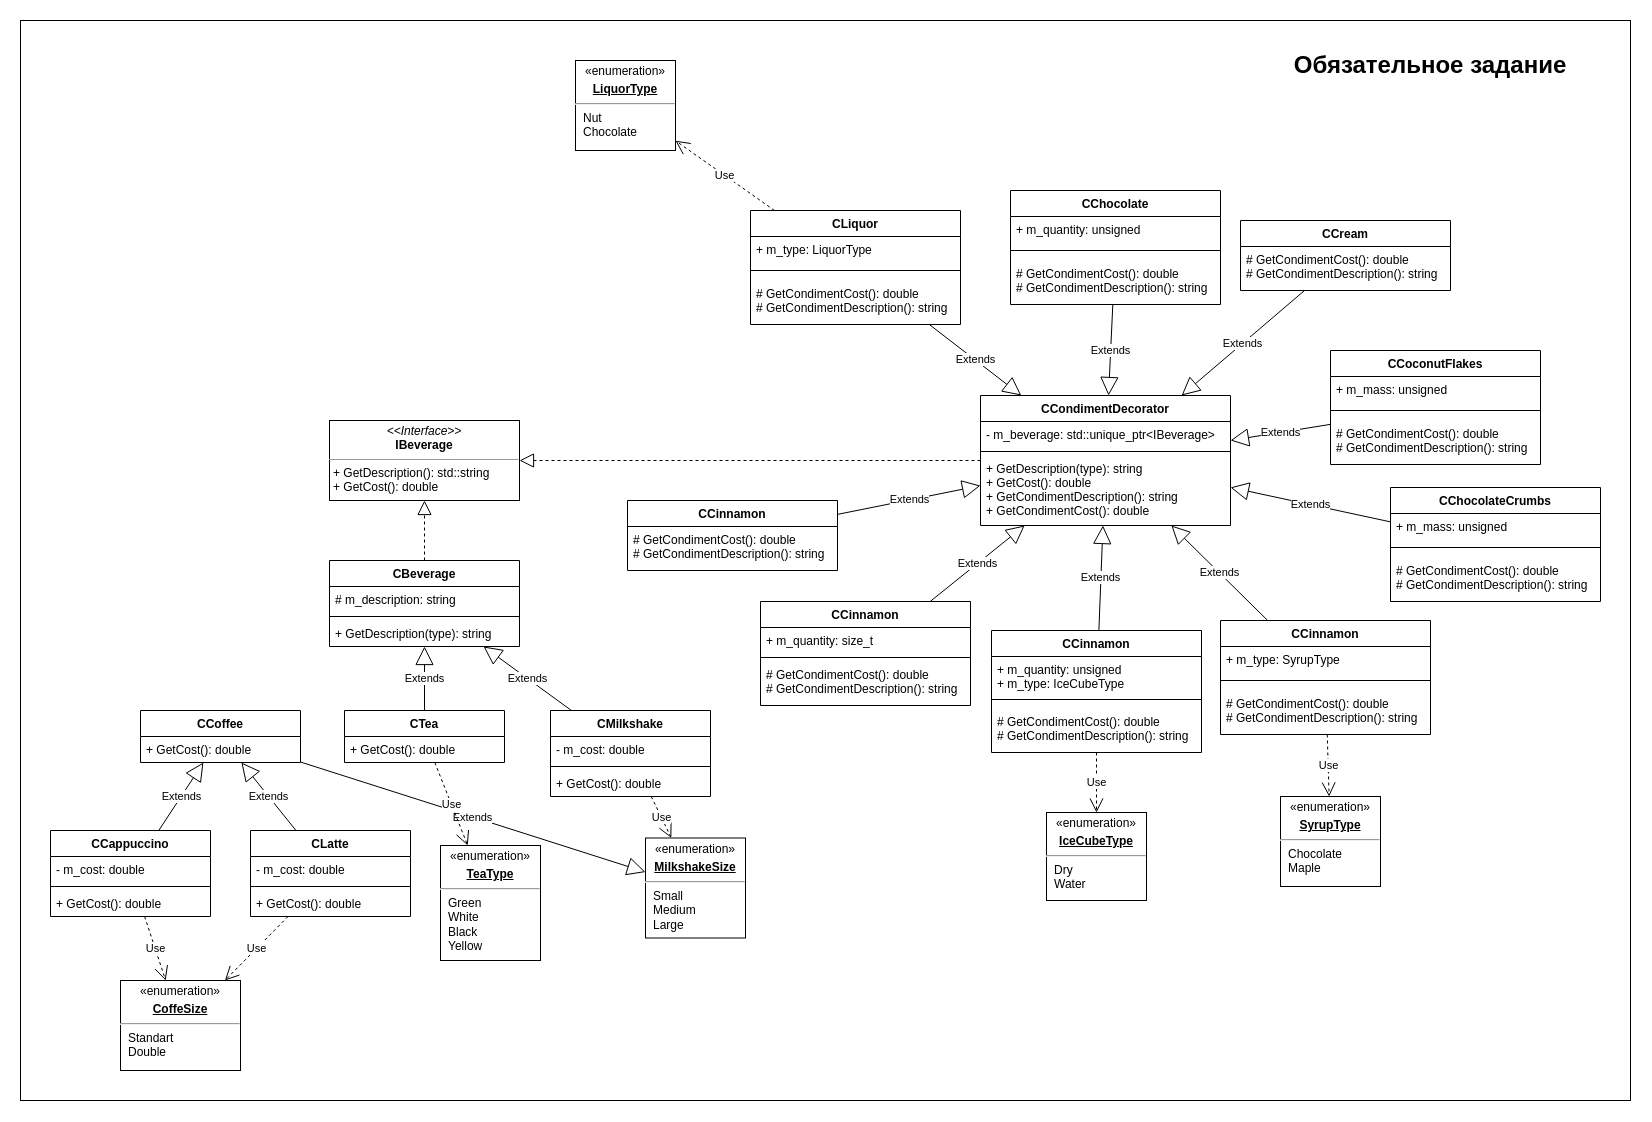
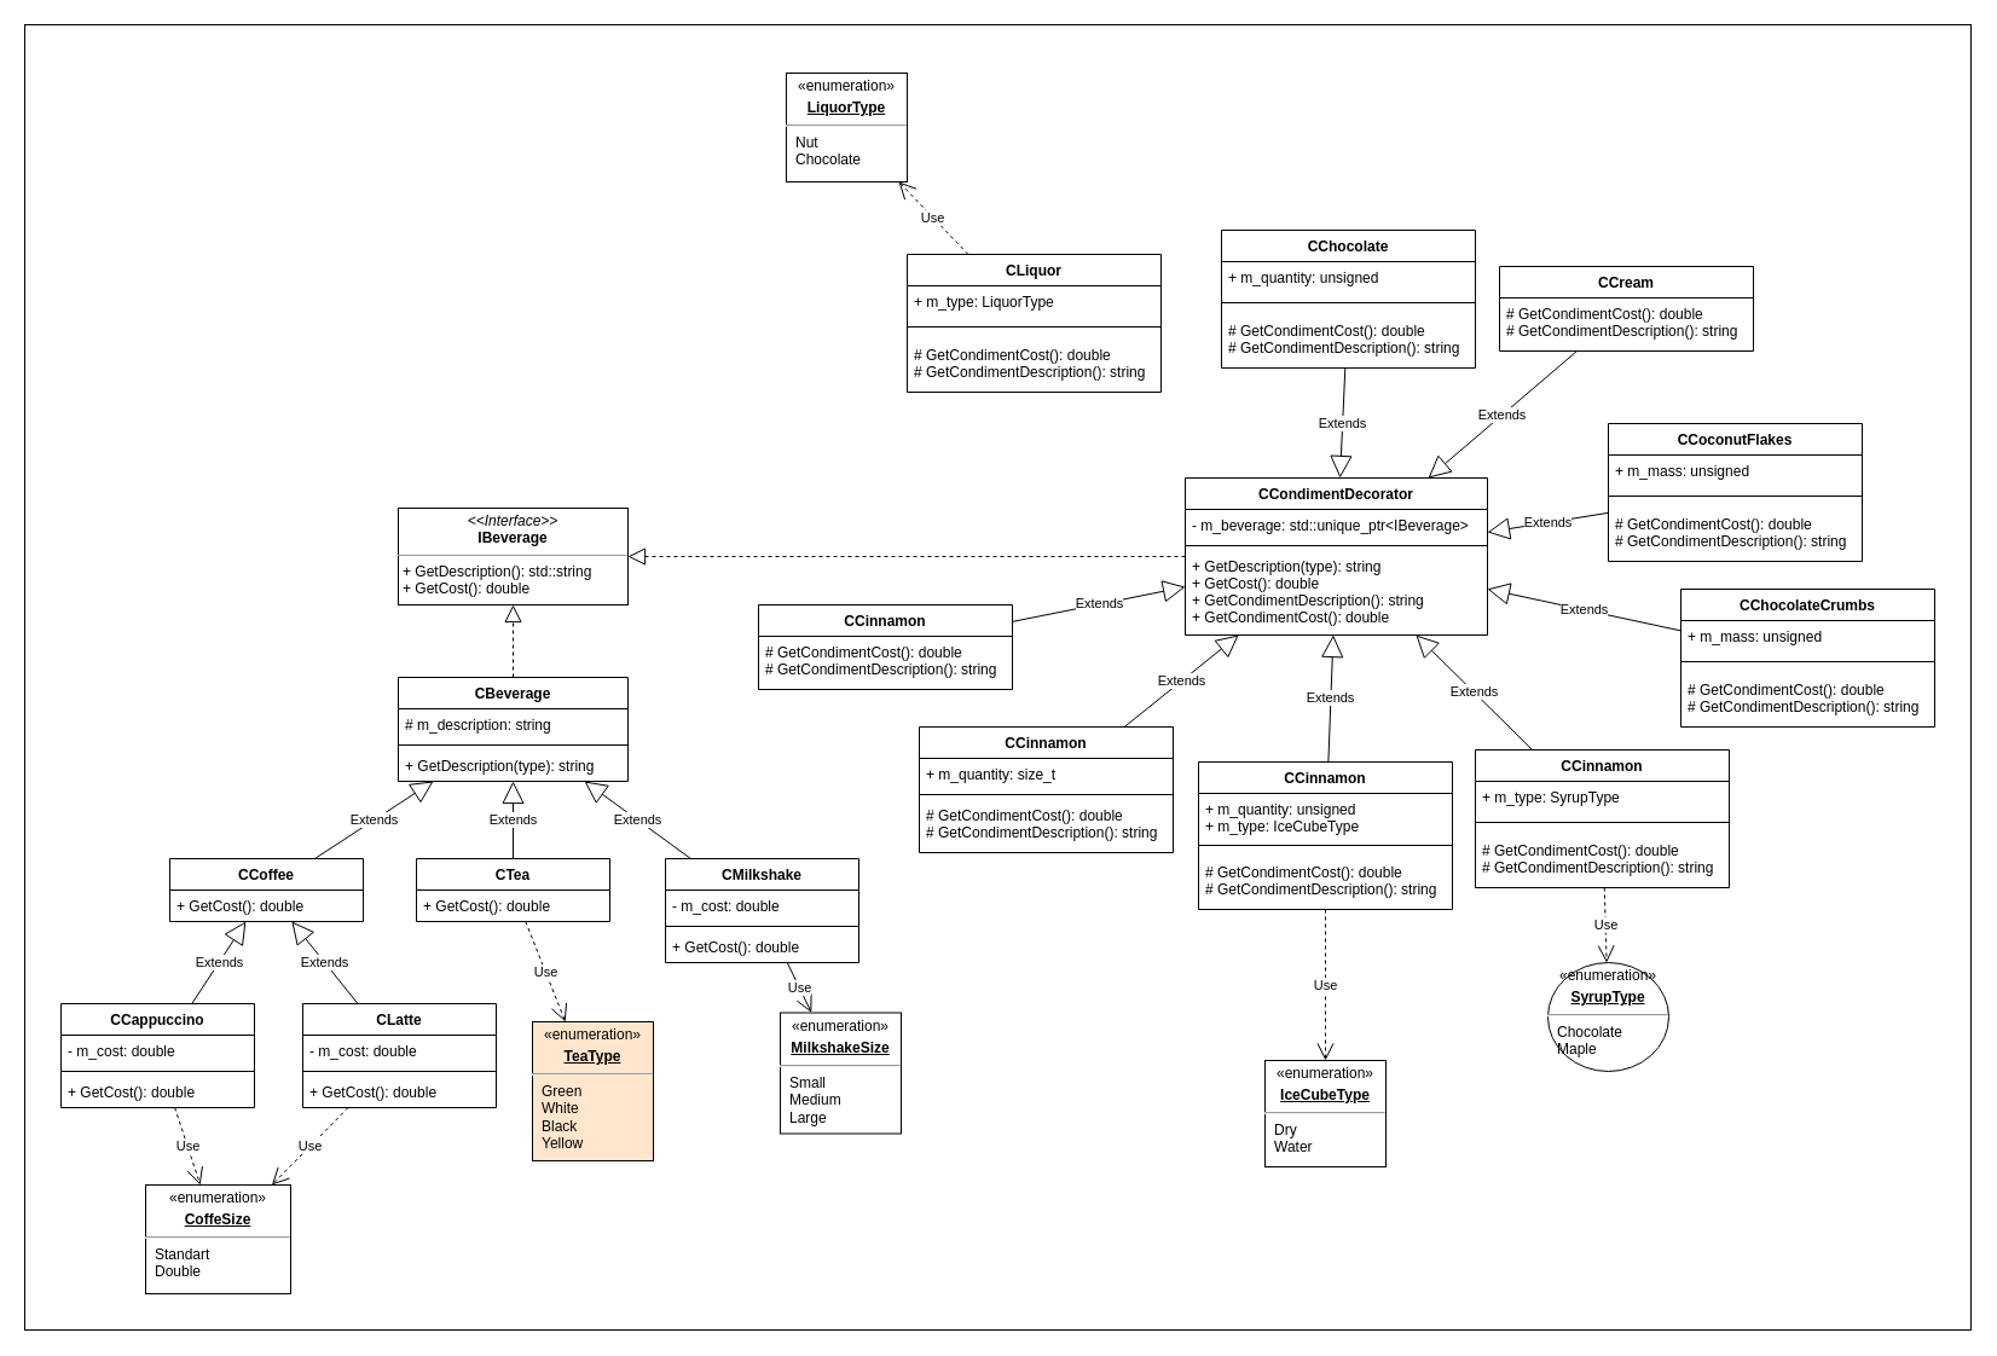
- <mxCell id="86" value="&lt;b&gt;&lt;font style=&quot;font-size: 24px;&quot;&gt;Обязательное задание&lt;/font&gt;&lt;/b&gt;" style="text;html=1;strokeColor=none;fillColor=none;align=center;verticalAlign=middle;whiteSpace=wrap;rounded=0;fontFamily=Helvetica;fontSize=12;fontColor=default;startSize=26;" parent="1" vertex="1"><mxGeometry x="1230" y="20" width="400" height="90" as="geometry" /></mxCell>
- <mxCell id="85" value="&lt;p style=&quot;margin: 4px 0px 0px; text-align: center;&quot;&gt;«enumeration»&lt;b&gt;&lt;u&gt;&lt;br&gt;&lt;/u&gt;&lt;/b&gt;&lt;/p&gt;&lt;p style=&quot;margin: 4px 0px 0px; text-align: center;&quot;&gt;&lt;b&gt;&lt;u&gt;LiquorType&lt;/u&gt;&lt;/b&gt;&lt;br&gt;&lt;/p&gt;&lt;hr&gt;&lt;p style=&quot;margin:0px;margin-left:8px;&quot;&gt;Nut&lt;br&gt;Chocolate&lt;br&gt;&lt;/p&gt;" style="verticalAlign=top;align=left;overflow=fill;fontSize=12;fontFamily=Helvetica;html=1;" parent="1" vertex="1"><mxGeometry x="575" y="60" width="100" height="90" as="geometry" /></mxCell>
+ <mxCell id="85" value="&lt;p style=&quot;margin: 4px 0px 0px; text-align: center;&quot;&gt;«enumeration»&lt;b&gt;&lt;u&gt;&lt;br&gt;&lt;/u&gt;&lt;/b&gt;&lt;/p&gt;&lt;p style=&quot;margin: 4px 0px 0px; text-align: center;&quot;&gt;&lt;b&gt;&lt;u&gt;LiquorType&lt;/u&gt;&lt;/b&gt;&lt;br&gt;&lt;/p&gt;&lt;hr&gt;&lt;p style=&quot;margin:0px;margin-left:8px;&quot;&gt;Nut&lt;br&gt;Chocolate&lt;br&gt;&lt;/p&gt;" style="verticalAlign=top;align=left;overflow=fill;fontSize=12;fontFamily=Helvetica;html=1;" parent="1" vertex="1"><mxGeometry x="650" y="60" width="100" height="90" as="geometry" /></mxCell>
- <mxCell id="84" value="Extends" style="endArrow=block;endSize=16;endFill=0;html=1;rounded=0;" parent="1" source="80" target="30" edge="1"><mxGeometry width="160" relative="1" as="geometry"><mxPoint x="1122.324" y="314" as="sourcePoint" /><mxPoint x="1118.052" y="405" as="targetPoint" /></mxGeometry></mxCell>
- <mxCell id="71" value="Use" style="endArrow=open;endSize=12;dashed=1;html=1;rounded=0;" parent="1" source="25" target="67" edge="1"><mxGeometry width="160" relative="1" as="geometry"><mxPoint x="449.528" y="772" as="sourcePoint" /><mxPoint x="490.139" y="840" as="targetPoint" /></mxGeometry></mxCell>
+ <mxCell id="71" value="Use" style="endArrow=open;endSize=12;dashed=0;html=1;rounded=0;" parent="1" source="25" target="67" edge="1"><mxGeometry width="160" relative="1" as="geometry"><mxPoint x="449.528" y="772" as="sourcePoint" /><mxPoint x="490.139" y="840" as="targetPoint" /></mxGeometry></mxCell>
- <mxCell id="11" value="Extends" style="endArrow=block;endSize=16;endFill=0;html=1;rounded=0;" parent="1" source="9" target="67" edge="1"><mxGeometry width="160" relative="1" as="geometry"><mxPoint x="390" y="660" as="sourcePoint" /><mxPoint x="550" y="660" as="targetPoint" /></mxGeometry></mxCell>
+ <mxCell id="11" value="Extends" style="endArrow=block;endSize=16;endFill=0;html=1;rounded=0;" parent="1" source="9" target="4" edge="1"><mxGeometry width="160" relative="1" as="geometry"><mxPoint x="390" y="660" as="sourcePoint" /><mxPoint x="550" y="660" as="targetPoint" /></mxGeometry></mxCell>
- <mxCell id="49" value="&lt;p style=&quot;margin: 4px 0px 0px; text-align: center;&quot;&gt;«enumeration»&lt;b&gt;&lt;u&gt;&lt;br&gt;&lt;/u&gt;&lt;/b&gt;&lt;/p&gt;&lt;p style=&quot;margin: 4px 0px 0px; text-align: center;&quot;&gt;&lt;b&gt;&lt;u&gt;SyrupType&lt;/u&gt;&lt;/b&gt;&lt;br&gt;&lt;/p&gt;&lt;hr&gt;&lt;p style=&quot;margin:0px;margin-left:8px;&quot;&gt;Chocolate&lt;br&gt;Maple&lt;br&gt;&lt;/p&gt;" style="verticalAlign=top;align=left;overflow=fill;fontSize=12;fontFamily=Helvetica;html=1;" parent="1" vertex="1"><mxGeometry x="1280" y="796" width="100" height="90" as="geometry" /></mxCell>
+ <mxCell id="49" value="&lt;p style=&quot;margin: 4px 0px 0px; text-align: center;&quot;&gt;«enumeration»&lt;b&gt;&lt;u&gt;&lt;br&gt;&lt;/u&gt;&lt;/b&gt;&lt;/p&gt;&lt;p style=&quot;margin: 4px 0px 0px; text-align: center;&quot;&gt;&lt;b&gt;&lt;u&gt;SyrupType&lt;/u&gt;&lt;/b&gt;&lt;br&gt;&lt;/p&gt;&lt;hr&gt;&lt;p style=&quot;margin:0px;margin-left:8px;&quot;&gt;Chocolate&lt;br&gt;Maple&lt;br&gt;&lt;/p&gt;" style="ellipse;verticalAlign=top;align=left;overflow=fill;fontSize=12;fontFamily=Helvetica;html=1;" parent="1" vertex="1"><mxGeometry x="1280" y="796" width="100" height="90" as="geometry" /></mxCell>
- <mxCell id="48" value="&lt;p style=&quot;margin: 4px 0px 0px; text-align: center;&quot;&gt;«enumeration»&lt;b&gt;&lt;u&gt;&lt;br&gt;&lt;/u&gt;&lt;/b&gt;&lt;/p&gt;&lt;p style=&quot;margin: 4px 0px 0px; text-align: center;&quot;&gt;&lt;b&gt;&lt;u&gt;IceCubeType&lt;/u&gt;&lt;/b&gt;&lt;br&gt;&lt;/p&gt;&lt;hr&gt;&lt;p style=&quot;margin:0px;margin-left:8px;&quot;&gt;Dry&lt;br&gt;Water&lt;br&gt;&lt;/p&gt;" style="verticalAlign=top;align=left;overflow=fill;fontSize=12;fontFamily=Helvetica;html=1;" parent="1" vertex="1"><mxGeometry x="1046" y="812" width="100" height="88" as="geometry" /></mxCell>
+ <mxCell id="48" value="&lt;p style=&quot;margin: 4px 0px 0px; text-align: center;&quot;&gt;«enumeration»&lt;b&gt;&lt;u&gt;&lt;br&gt;&lt;/u&gt;&lt;/b&gt;&lt;/p&gt;&lt;p style=&quot;margin: 4px 0px 0px; text-align: center;&quot;&gt;&lt;b&gt;&lt;u&gt;IceCubeType&lt;/u&gt;&lt;/b&gt;&lt;br&gt;&lt;/p&gt;&lt;hr&gt;&lt;p style=&quot;margin:0px;margin-left:8px;&quot;&gt;Dry&lt;br&gt;Water&lt;br&gt;&lt;/p&gt;" style="verticalAlign=top;align=left;overflow=fill;fontSize=12;fontFamily=Helvetica;html=1;" parent="1" vertex="1"><mxGeometry x="1046" y="877" width="100" height="88" as="geometry" /></mxCell>
- <mxCell id="66" value="&lt;p style=&quot;margin: 4px 0px 0px; text-align: center;&quot;&gt;«enumeration»&lt;b&gt;&lt;u&gt;&lt;br&gt;&lt;/u&gt;&lt;/b&gt;&lt;/p&gt;&lt;p style=&quot;margin: 4px 0px 0px; text-align: center;&quot;&gt;&lt;b&gt;&lt;u&gt;TeaType&lt;/u&gt;&lt;/b&gt;&lt;br&gt;&lt;/p&gt;&lt;hr&gt;&lt;p style=&quot;margin:0px;margin-left:8px;&quot;&gt;Green&lt;br&gt;White&lt;br&gt;&lt;/p&gt;&lt;p style=&quot;margin:0px;margin-left:8px;&quot;&gt;Black&lt;/p&gt;&lt;p style=&quot;margin:0px;margin-left:8px;&quot;&gt;Yellow&lt;/p&gt;" style="verticalAlign=top;align=left;overflow=fill;fontSize=12;fontFamily=Helvetica;html=1;" parent="1" vertex="1"><mxGeometry x="440" y="845" width="100" height="115" as="geometry" /></mxCell>
+ <mxCell id="66" value="&lt;p style=&quot;margin: 4px 0px 0px; text-align: center;&quot;&gt;«enumeration»&lt;b&gt;&lt;u&gt;&lt;br&gt;&lt;/u&gt;&lt;/b&gt;&lt;/p&gt;&lt;p style=&quot;margin: 4px 0px 0px; text-align: center;&quot;&gt;&lt;b&gt;&lt;u&gt;TeaType&lt;/u&gt;&lt;/b&gt;&lt;br&gt;&lt;/p&gt;&lt;hr&gt;&lt;p style=&quot;margin:0px;margin-left:8px;&quot;&gt;Green&lt;br&gt;White&lt;br&gt;&lt;/p&gt;&lt;p style=&quot;margin:0px;margin-left:8px;&quot;&gt;Black&lt;/p&gt;&lt;p style=&quot;margin:0px;margin-left:8px;&quot;&gt;Yellow&lt;/p&gt;" style="verticalAlign=top;align=left;overflow=fill;fontSize=12;fontFamily=Helvetica;html=1;fillColor=#ffe6cc;" parent="1" vertex="1"><mxGeometry x="440" y="845" width="100" height="115" as="geometry" /></mxCell>
